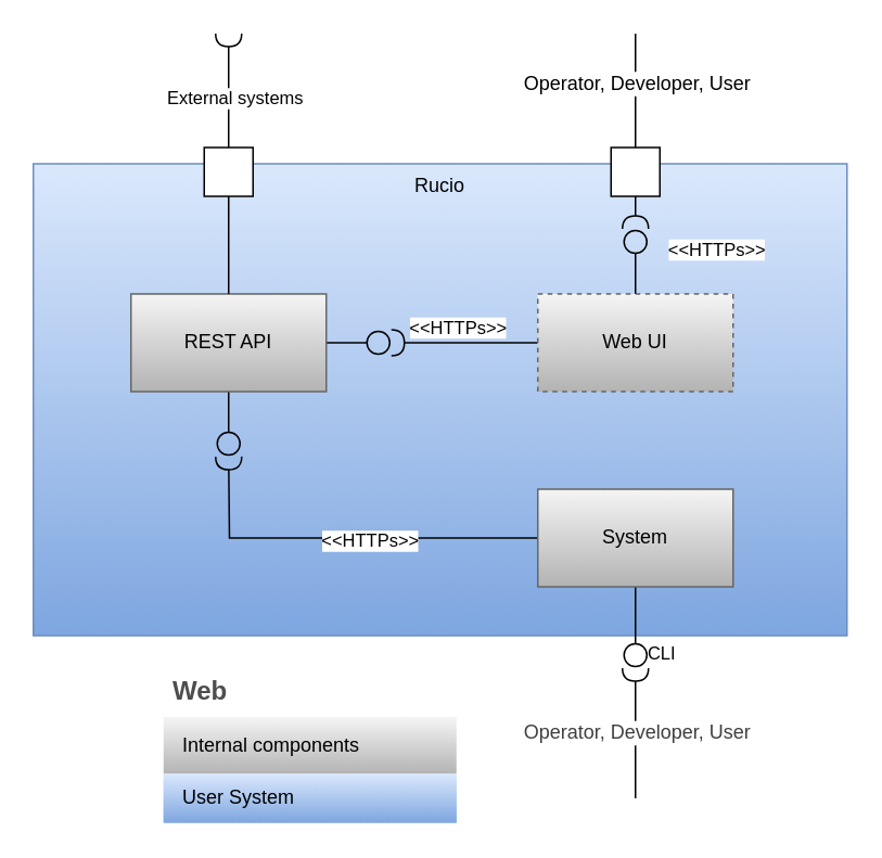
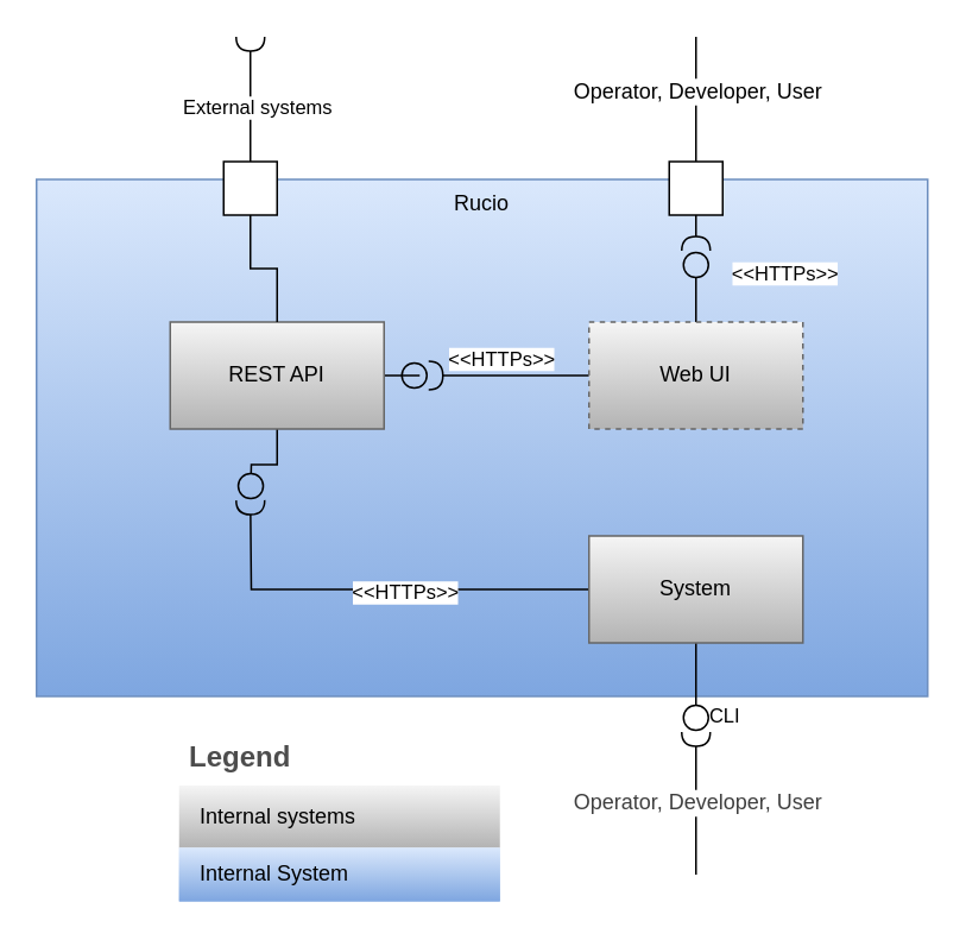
- <mxCell id="12" value="REST API" style="rounded=0;whiteSpace=wrap;html=1;fillColor=#f5f5f5;gradientColor=#b3b3b3;strokeColor=#666666;" parent="1" vertex="1"><mxGeometry x="80" y="180" width="120" height="60" as="geometry" /></mxCell>
+ <mxCell id="12" value="REST API" style="rounded=0;whiteSpace=wrap;html=1;fillColor=#f5f5f5;gradientColor=#b3b3b3;strokeColor=#666666;" parent="1" vertex="1"><mxGeometry x="95" y="180" width="120" height="60" as="geometry" /></mxCell>
- <mxCell id="5" value="Web" style="shape=table;startSize=30;container=1;collapsible=0;childLayout=tableLayout;fontSize=16;align=left;verticalAlign=top;fillColor=none;strokeColor=none;fontColor=#4D4D4D;fontStyle=1;spacingLeft=6;spacing=0;resizable=0;" parent="1" vertex="1"><mxGeometry y="410" width="180" height="95" as="geometry" x="100" /></mxCell>
+ <mxCell id="5" value="Legend" style="shape=table;startSize=30;container=1;collapsible=0;childLayout=tableLayout;fontSize=16;align=left;verticalAlign=top;fillColor=none;strokeColor=none;fontColor=#4D4D4D;fontStyle=1;spacingLeft=6;spacing=0;resizable=0;" parent="1" vertex="1"><mxGeometry y="410" width="180" height="95" as="geometry" x="100" /></mxCell>
- <mxCell id="7" value="Internal components" style="shape=partialRectangle;html=1;whiteSpace=wrap;connectable=0;strokeColor=#666666;overflow=hidden;fillColor=#f5f5f5;top=0;left=0;bottom=0;right=0;pointerEvents=1;fontSize=12;align=left;gradientColor=#b3b3b3;spacingLeft=10;spacingRight=4;" parent="6" vertex="1"><mxGeometry width="180" height="35" as="geometry"><mxRectangle width="180" height="35" as="alternateBounds" /></mxGeometry></mxCell>
+ <mxCell id="7" value="Internal systems" style="shape=partialRectangle;html=1;whiteSpace=wrap;connectable=0;strokeColor=#666666;overflow=hidden;fillColor=#f5f5f5;top=0;left=0;bottom=0;right=0;pointerEvents=1;fontSize=12;align=left;gradientColor=#b3b3b3;spacingLeft=10;spacingRight=4;" parent="6" vertex="1"><mxGeometry width="180" height="35" as="geometry"><mxRectangle width="180" height="35" as="alternateBounds" /></mxGeometry></mxCell>
- <mxCell id="9" value="User System" style="shape=partialRectangle;html=1;whiteSpace=wrap;connectable=0;strokeColor=#6c8ebf;overflow=hidden;fillColor=#dae8fc;top=0;left=0;bottom=0;right=0;pointerEvents=1;fontSize=12;align=left;gradientColor=#7ea6e0;spacingLeft=10;spacingRight=4;" parent="8" vertex="1"><mxGeometry width="180" height="30" as="geometry"><mxRectangle width="180" height="30" as="alternateBounds" /></mxGeometry></mxCell>
+ <mxCell id="9" value="Internal System" style="shape=partialRectangle;html=1;whiteSpace=wrap;connectable=0;strokeColor=#6c8ebf;overflow=hidden;fillColor=#dae8fc;top=0;left=0;bottom=0;right=0;pointerEvents=1;fontSize=12;align=left;gradientColor=#7ea6e0;spacingLeft=10;spacingRight=4;" parent="8" vertex="1"><mxGeometry width="180" height="30" as="geometry"><mxRectangle width="180" height="30" as="alternateBounds" /></mxGeometry></mxCell>
